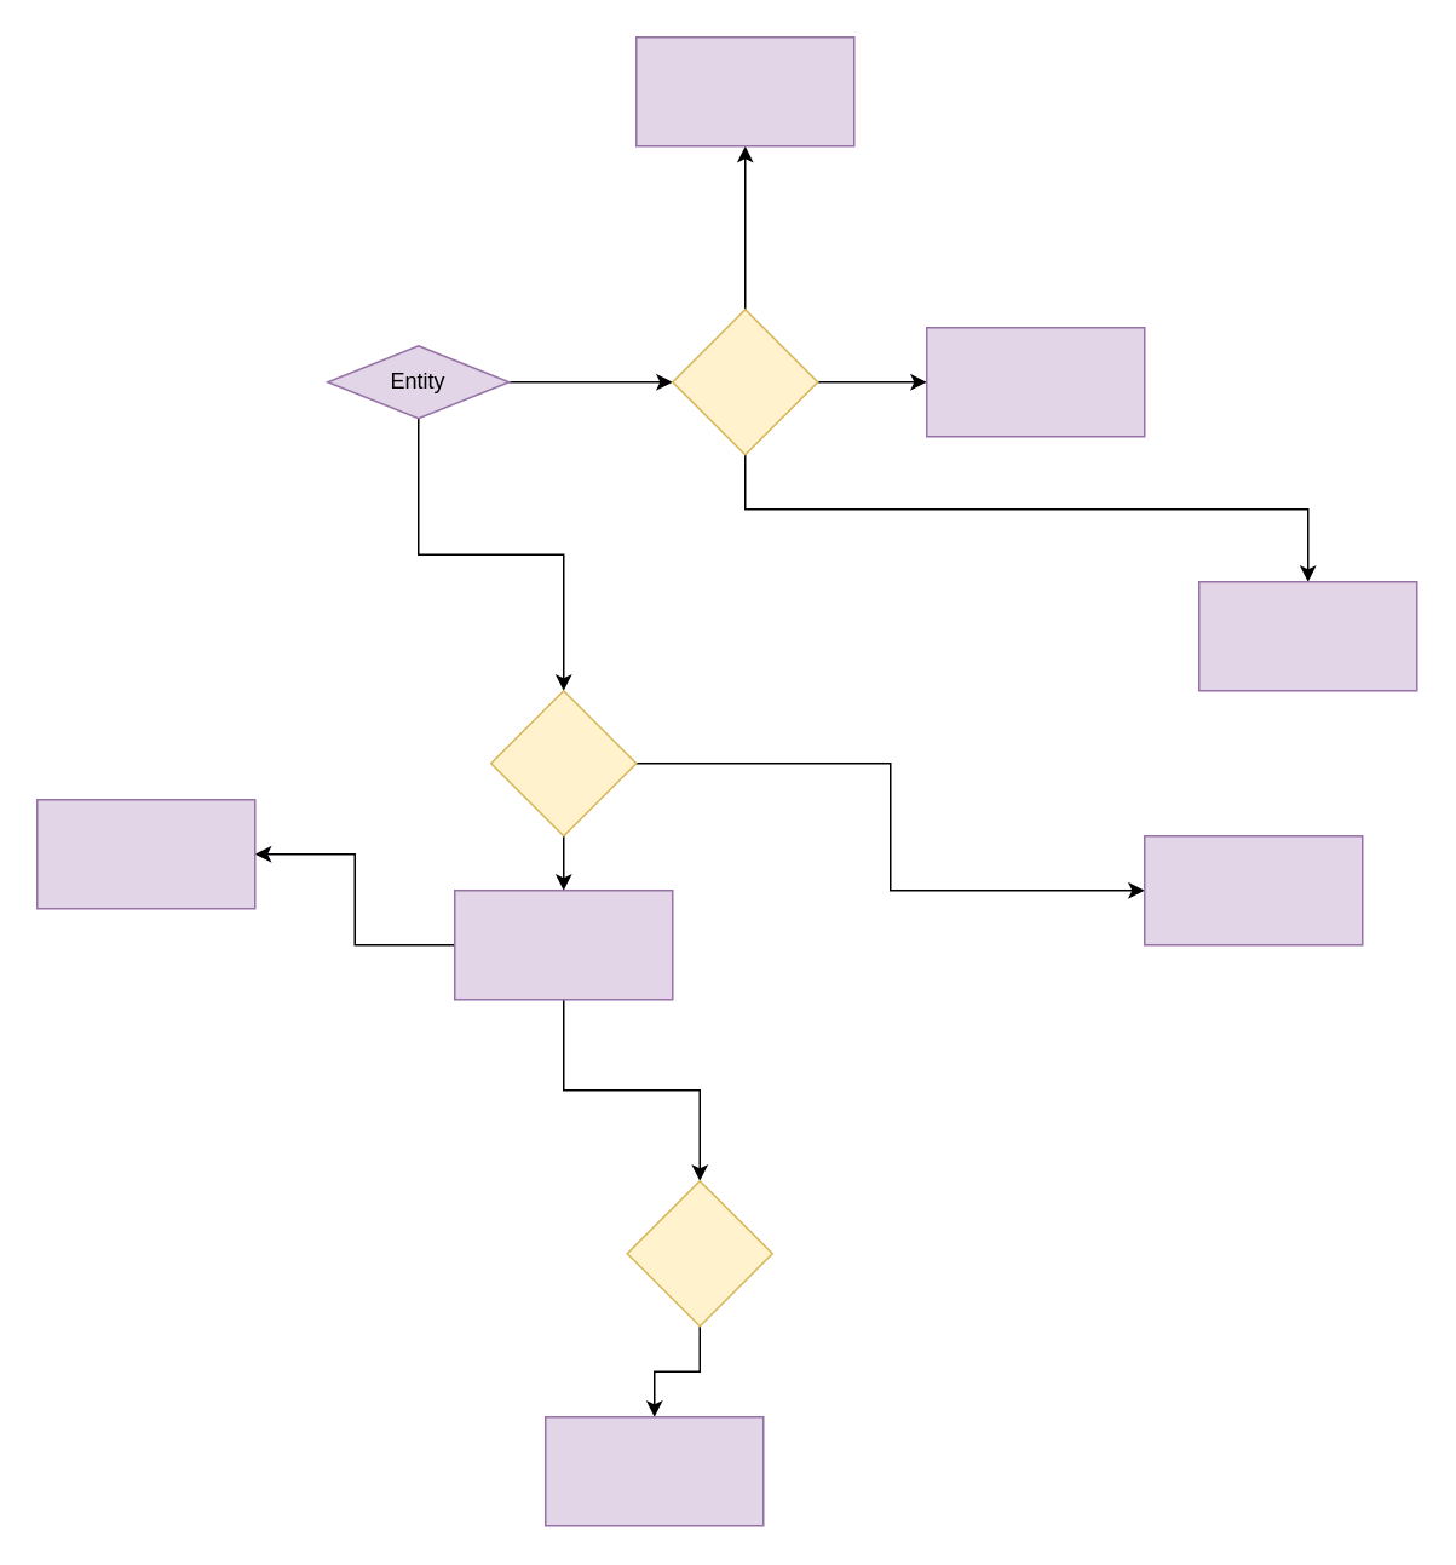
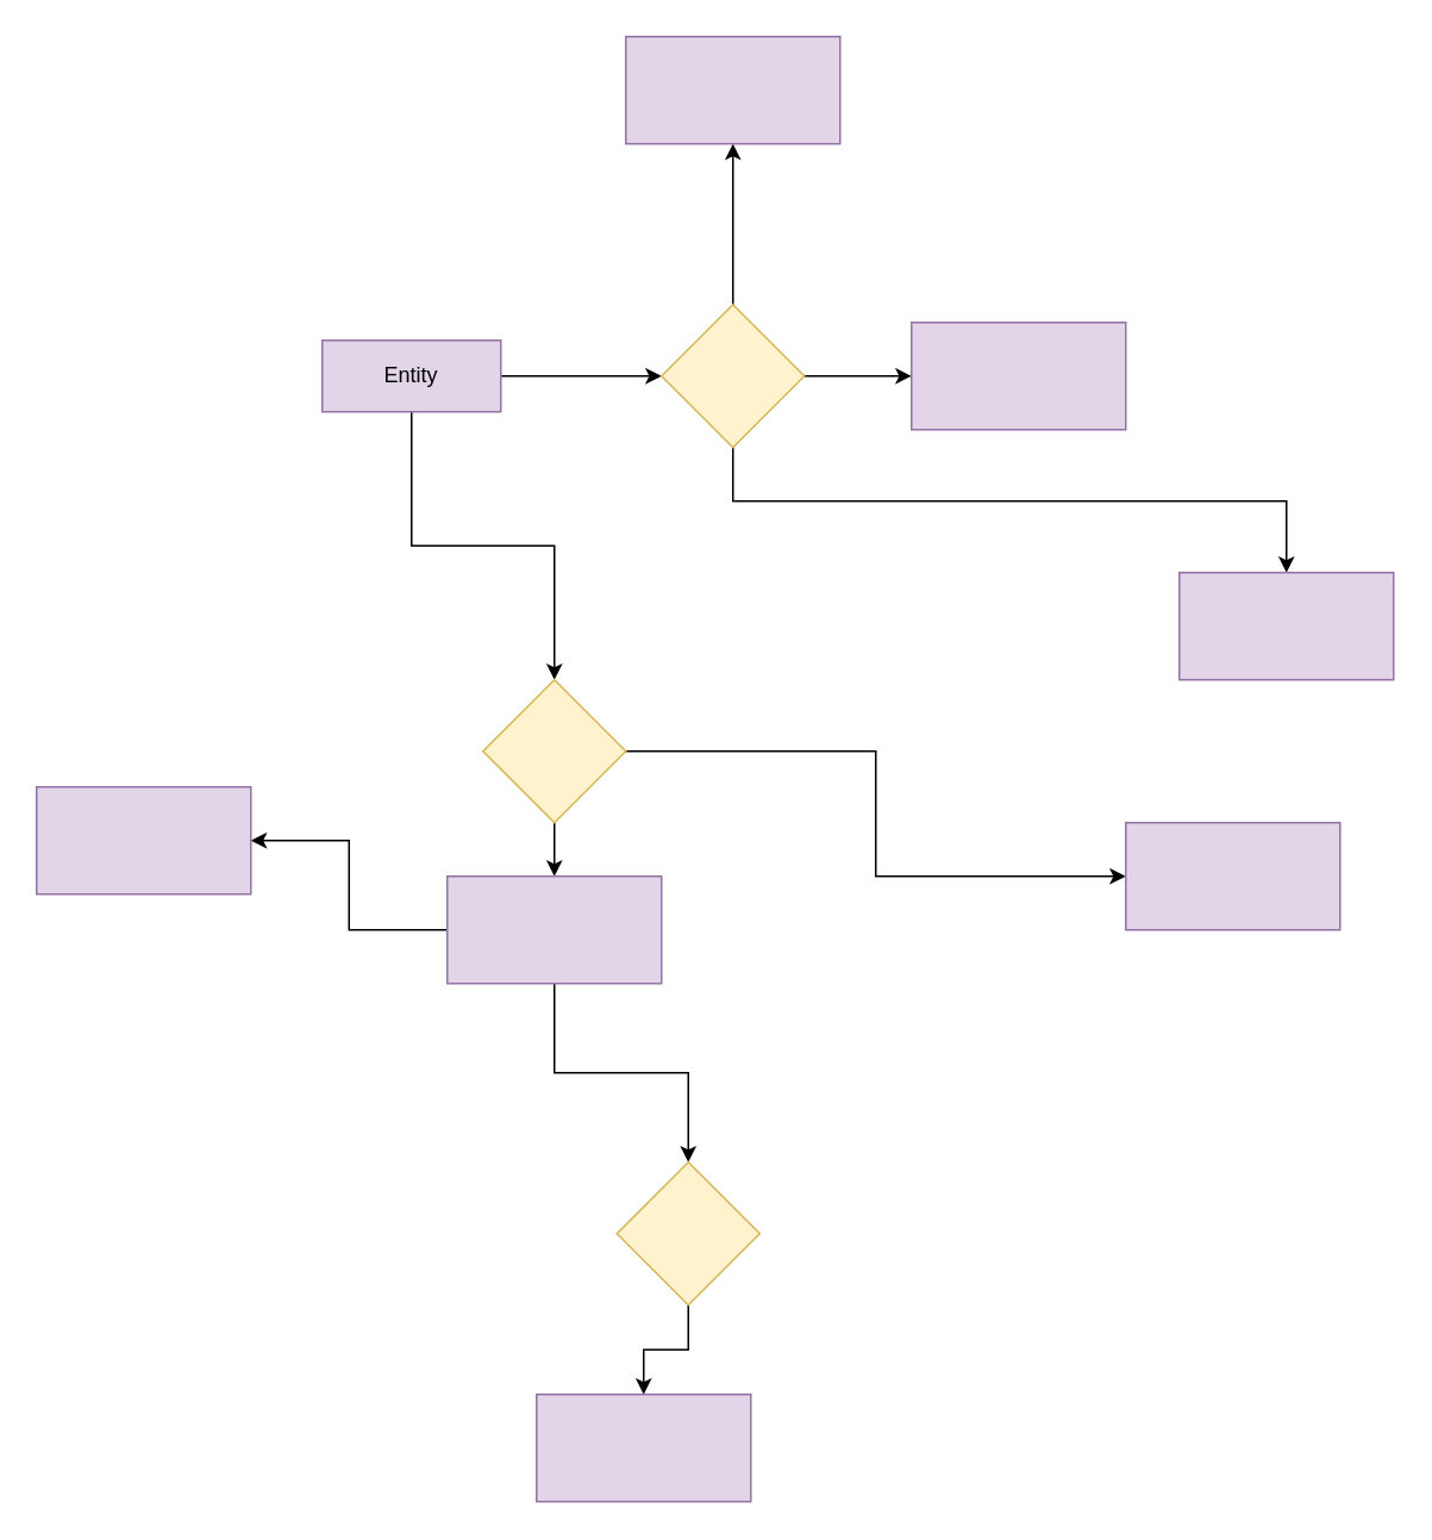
- <mxCell id="4" value="Entity" style="rhombus;whiteSpace=wrap;html=1;align=center;fillColor=#e1d5e7;strokeColor=#9673a6;" vertex="1" parent="1"><mxGeometry x="180" y="190" width="100" height="40" as="geometry" /></mxCell>
+ <mxCell id="4" value="Entity" style="whiteSpace=wrap;html=1;align=center;fillColor=#e1d5e7;strokeColor=#9673a6;" vertex="1" parent="1"><mxGeometry x="180" y="190" width="100" height="40" as="geometry" /></mxCell>
